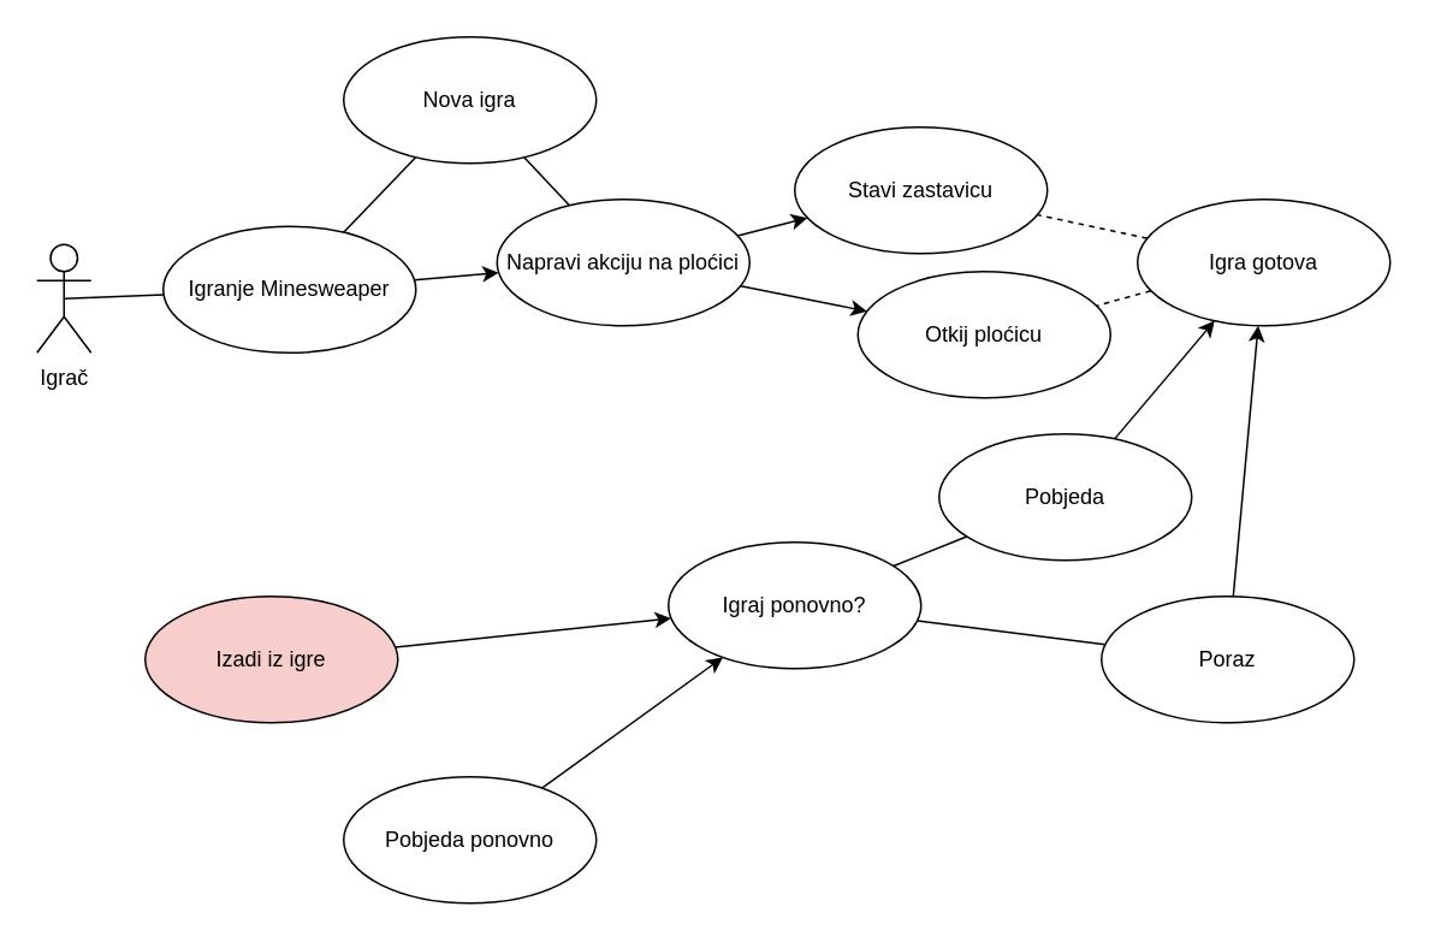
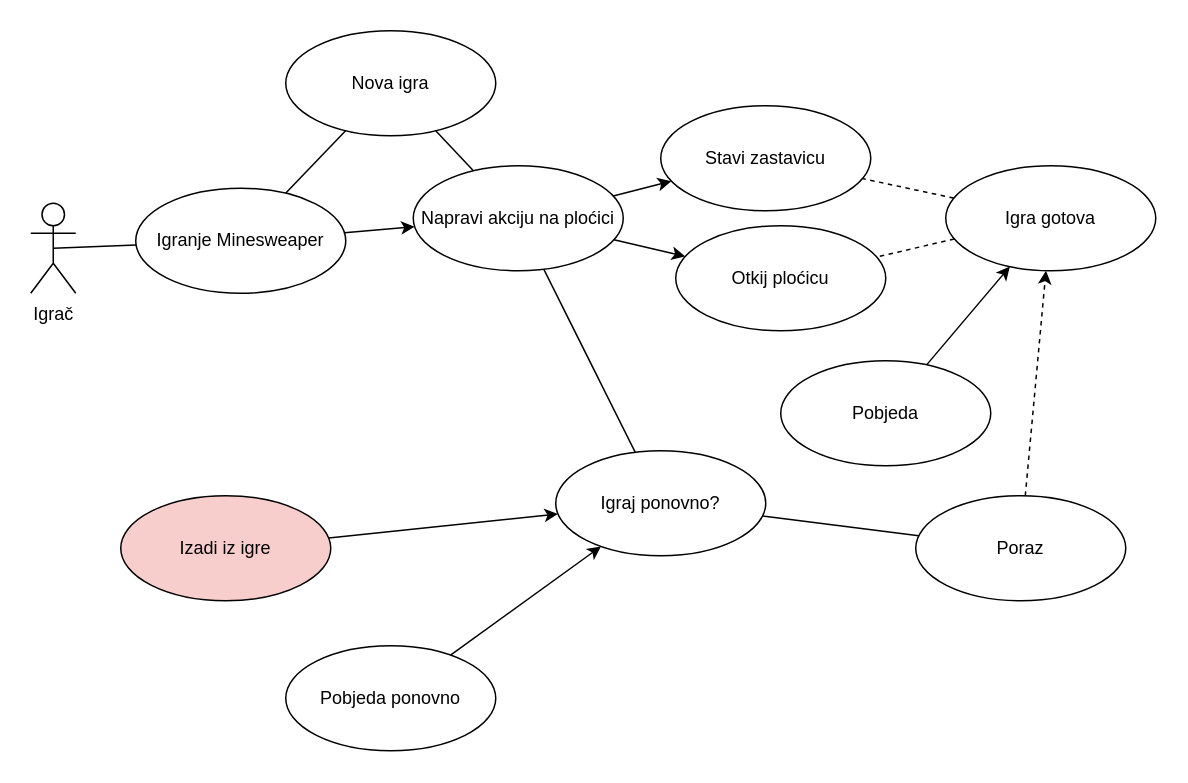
- <mxCell id="7" value="Otkij ploćicu" style="ellipse;whiteSpace=wrap;html=1;" vertex="1" parent="1"><mxGeometry x="475" y="150" width="140" height="70" as="geometry" /></mxCell>
+ <mxCell id="7" value="Otkij ploćicu" style="ellipse;whiteSpace=wrap;html=1;" vertex="1" parent="1"><mxGeometry x="450" y="150" width="140" height="70" as="geometry" /></mxCell>
- <mxCell id="20" value="" style="endArrow=classic;html=1;" edge="1" parent="1" source="18" target="16"><mxGeometry width="50" height="50" relative="1" as="geometry"><mxPoint x="260" y="310" as="sourcePoint" /><mxPoint x="310" y="260" as="targetPoint" /></mxGeometry></mxCell>
+ <mxCell id="20" value="" style="endArrow=classic;html=1;dashed=1;" edge="1" parent="1" source="18" target="16"><mxGeometry width="50" height="50" relative="1" as="geometry"><mxPoint x="260" y="310" as="sourcePoint" /><mxPoint x="310" y="260" as="targetPoint" /></mxGeometry></mxCell>
- <mxCell id="21" value="" style="endArrow=none;html=1;" edge="1" parent="1" source="11" target="17"><mxGeometry width="50" height="50" relative="1" as="geometry"><mxPoint x="220" y="330" as="sourcePoint" /><mxPoint x="290" y="304" as="targetPoint" /></mxGeometry></mxCell>
+ <mxCell id="21" value="" style="endArrow=none;html=1;" edge="1" parent="1" source="11" target="5"><mxGeometry width="50" height="50" relative="1" as="geometry"><mxPoint x="220" y="330" as="sourcePoint" /><mxPoint x="290" y="304" as="targetPoint" /></mxGeometry></mxCell>
